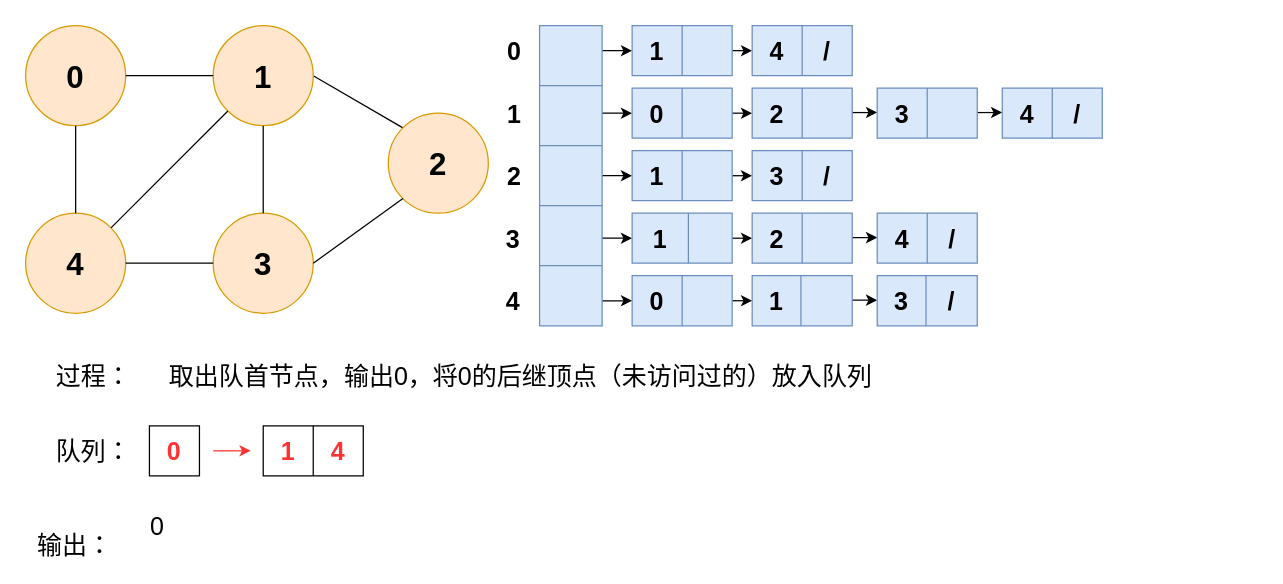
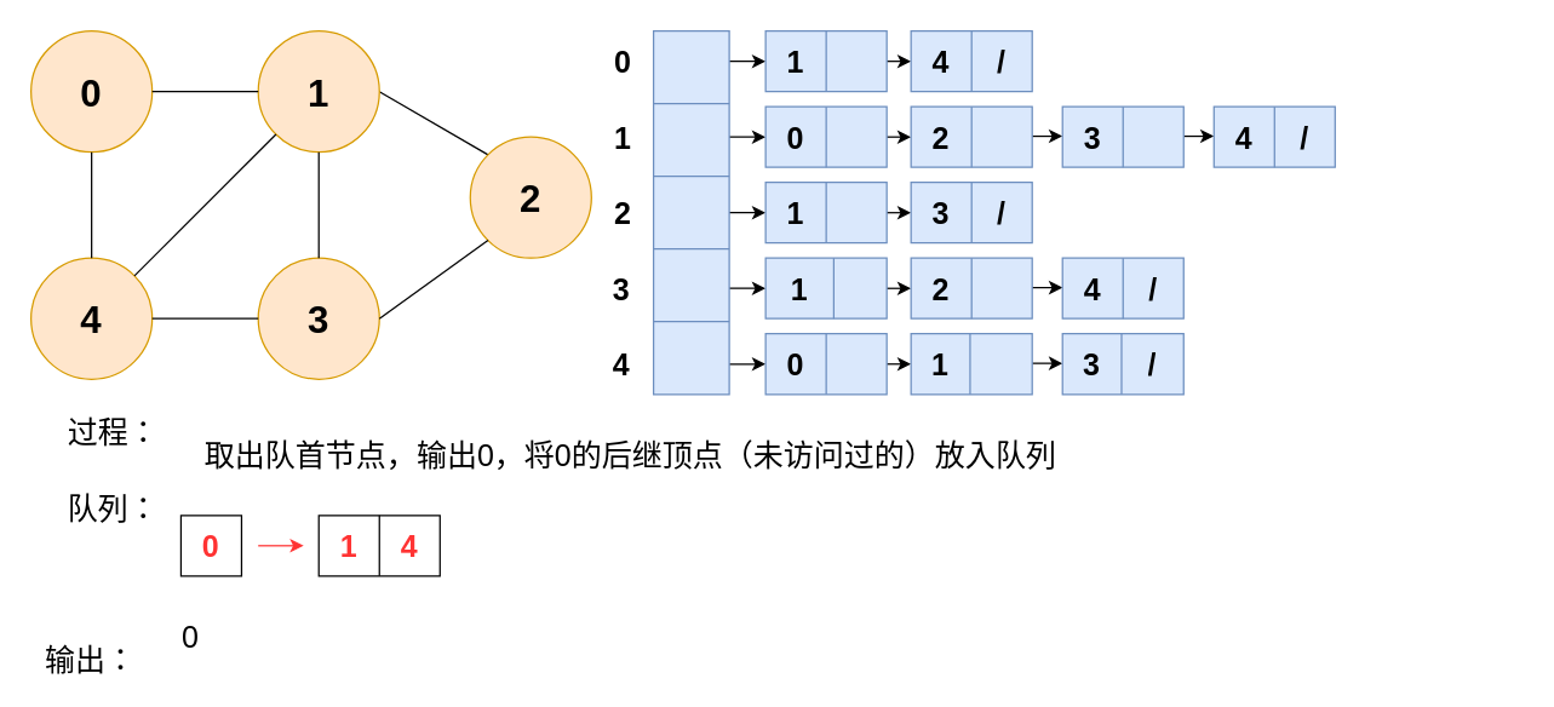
- <mxCell id="35" value="过程：" style="text;html=1;strokeColor=none;fillColor=none;align=center;verticalAlign=middle;whiteSpace=wrap;rounded=0;fontSize=20;" vertex="1" parent="1"><mxGeometry x="40" y="290" width="69" height="20" as="geometry" /></mxCell>
+ <mxCell id="35" value="过程：" style="text;html=1;strokeColor=none;fillColor=none;align=center;verticalAlign=middle;whiteSpace=wrap;rounded=0;fontSize=20;" vertex="1" parent="1"><mxGeometry x="40" y="275" width="69" height="20" as="geometry" /></mxCell>
- <mxCell id="14" value="队列：" style="text;html=1;strokeColor=none;fillColor=none;align=center;verticalAlign=middle;whiteSpace=wrap;rounded=0;fontSize=20;" vertex="1" parent="1"><mxGeometry x="40" y="350" width="69" height="20" as="geometry" /></mxCell>
+ <mxCell id="14" value="队列：" style="text;html=1;strokeColor=none;fillColor=none;align=center;verticalAlign=middle;whiteSpace=wrap;rounded=0;fontSize=20;" vertex="1" parent="1"><mxGeometry x="40" y="325" width="69" height="20" as="geometry" /></mxCell>
